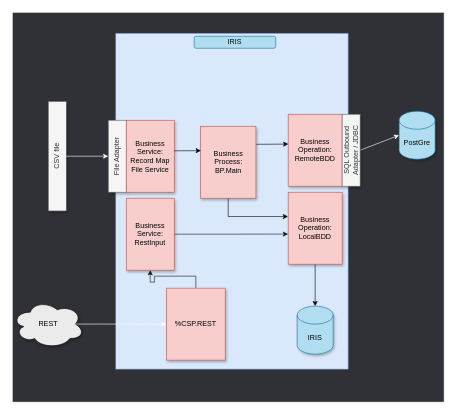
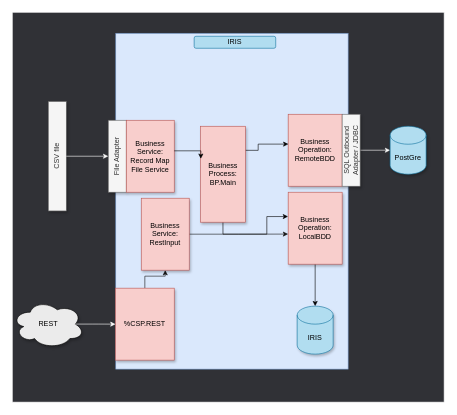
- <mxCell id="22" value="&lt;div&gt;&lt;font color=&quot;#000000&quot;&gt;PostGre&lt;/font&gt;&lt;/div&gt;" style="shape=cylinder3;whiteSpace=wrap;html=1;boundedLbl=1;backgroundOutline=1;size=15;rounded=0;shadow=1;glass=0;sketch=0;fillColor=#b1ddf0;align=center;verticalAlign=middle;strokeColor=#10739e;" parent="1" vertex="1"><mxGeometry x="665" y="185" width="60" height="80" as="geometry" /></mxCell>
+ <mxCell id="22" value="&lt;div&gt;&lt;font color=&quot;#000000&quot;&gt;PostGre&lt;/font&gt;&lt;/div&gt;" style="shape=cylinder3;whiteSpace=wrap;html=1;boundedLbl=1;backgroundOutline=1;size=15;rounded=0;shadow=1;glass=0;sketch=0;fillColor=#b1ddf0;align=center;verticalAlign=middle;strokeColor=#10739e;" parent="1" vertex="1"><mxGeometry x="650" y="210" width="60" height="80" as="geometry" /></mxCell>
- <mxCell id="18" value="&lt;font color=&quot;#000000&quot;&gt;Business Process:&lt;br&gt;BP.Main&lt;br&gt;&lt;/font&gt;" style="rounded=0;whiteSpace=wrap;html=1;verticalAlign=middle;fillColor=#f8cecc;strokeColor=#b85450;shadow=1;" parent="1" vertex="1"><mxGeometry x="333.75" y="210" width="92.5" height="120" as="geometry" /></mxCell>
+ <mxCell id="18" value="&lt;font color=&quot;#000000&quot;&gt;Business Process:&lt;br&gt;BP.Main&lt;br&gt;&lt;/font&gt;" style="rounded=0;whiteSpace=wrap;html=1;verticalAlign=middle;fillColor=#f8cecc;strokeColor=#b85450;shadow=1;" parent="1" vertex="1"><mxGeometry x="333.75" y="210" width="75" height="160" as="geometry" /></mxCell>
- <mxCell id="25" value="&lt;font color=&quot;#000000&quot;&gt;Business Service:&lt;br&gt;RestInput&lt;br&gt;&lt;/font&gt;" style="rounded=0;html=1;verticalAlign=middle;fillColor=#f8cecc;strokeColor=#b85450;shadow=1;whiteSpace=wrap;" parent="1" vertex="1"><mxGeometry x="210" y="330" width="80" height="120" as="geometry" /></mxCell>
+ <mxCell id="25" value="&lt;font color=&quot;#000000&quot;&gt;Business Service:&lt;br&gt;RestInput&lt;br&gt;&lt;/font&gt;" style="rounded=0;html=1;verticalAlign=middle;fillColor=#f8cecc;strokeColor=#b85450;shadow=1;whiteSpace=wrap;" parent="1" vertex="1"><mxGeometry x="235" y="330" width="80" height="120" as="geometry" /></mxCell>
- <mxCell id="14" value="&lt;font color=&quot;#000000&quot;&gt;%CSP.REST&lt;/font&gt;" style="rounded=0;whiteSpace=wrap;html=1;verticalAlign=middle;fillColor=#f8cecc;strokeColor=#b85450;shadow=1;" parent="1" vertex="1"><mxGeometry x="277" y="480" width="98" height="120" as="geometry" /></mxCell>
+ <mxCell id="14" value="&lt;font color=&quot;#000000&quot;&gt;%CSP.REST&lt;/font&gt;" style="rounded=0;whiteSpace=wrap;html=1;verticalAlign=middle;fillColor=#f8cecc;strokeColor=#b85450;shadow=1;" parent="1" vertex="1"><mxGeometry x="192" y="480" width="98" height="120" as="geometry" /></mxCell>
